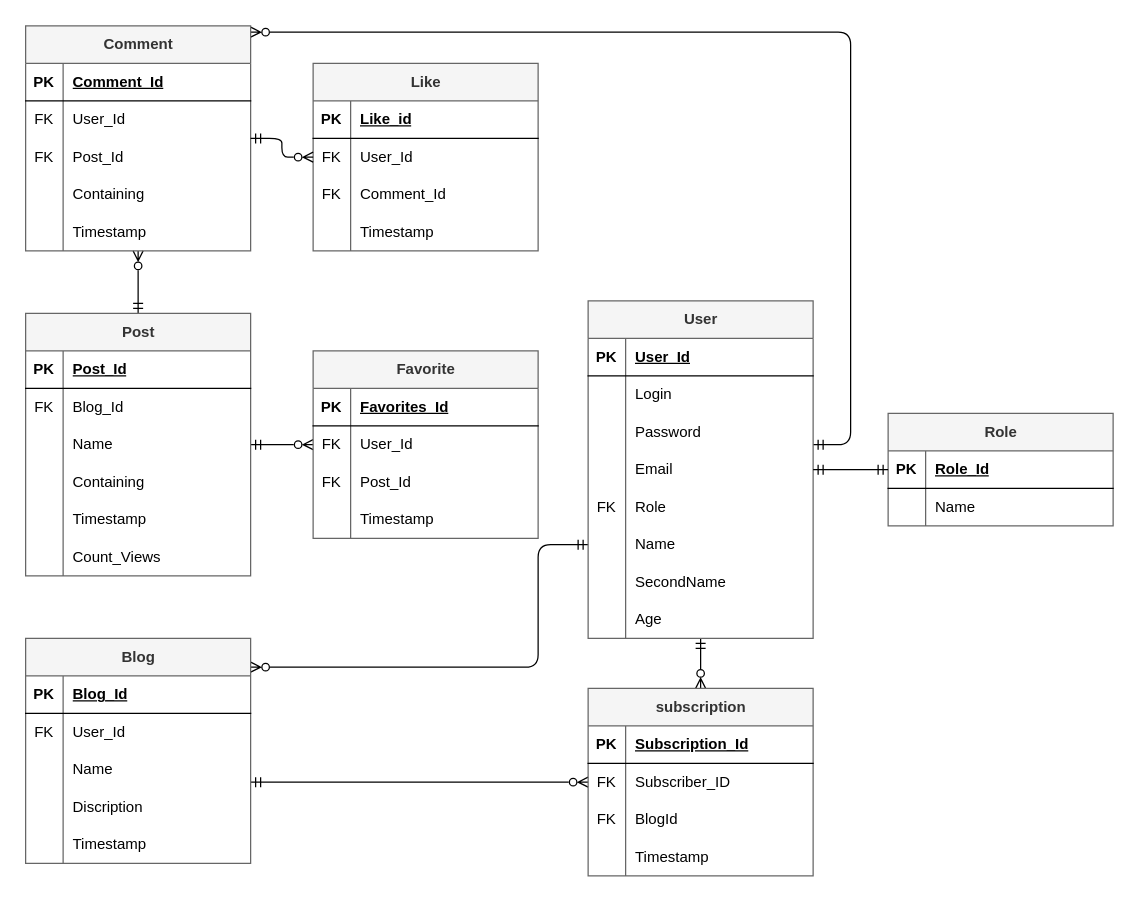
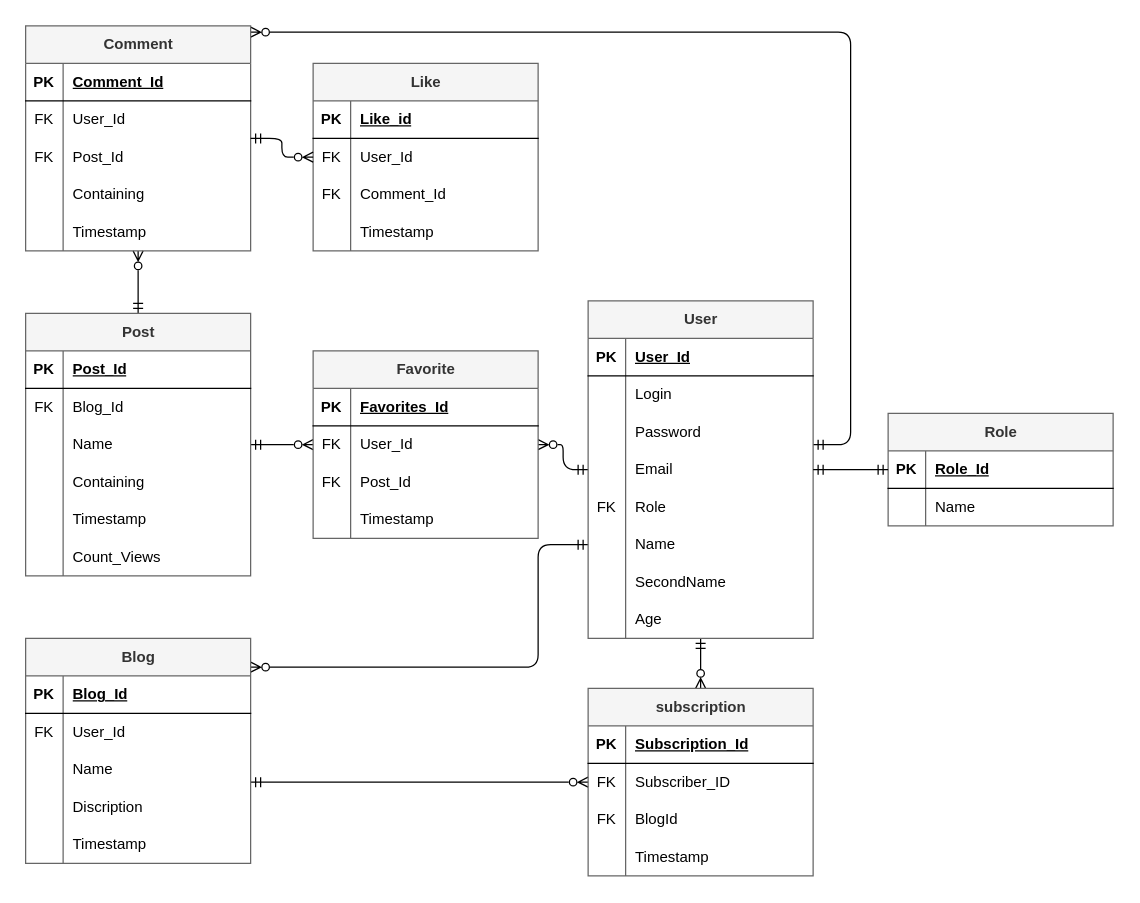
+ <mxCell id="7" style="edgeStyle=orthogonalEdgeStyle;rounded=1;orthogonalLoop=1;jettySize=auto;html=1;startArrow=ERmandOne;startFill=0;endArrow=ERzeroToMany;endFill=0;" parent="1" source="10" target="48" edge="1"><mxGeometry relative="1" as="geometry"><mxPoint x="401" y="282" as="sourcePoint" /><mxPoint x="650" y="700" as="targetPoint" /><Array as="points" /></mxGeometry></mxCell>
